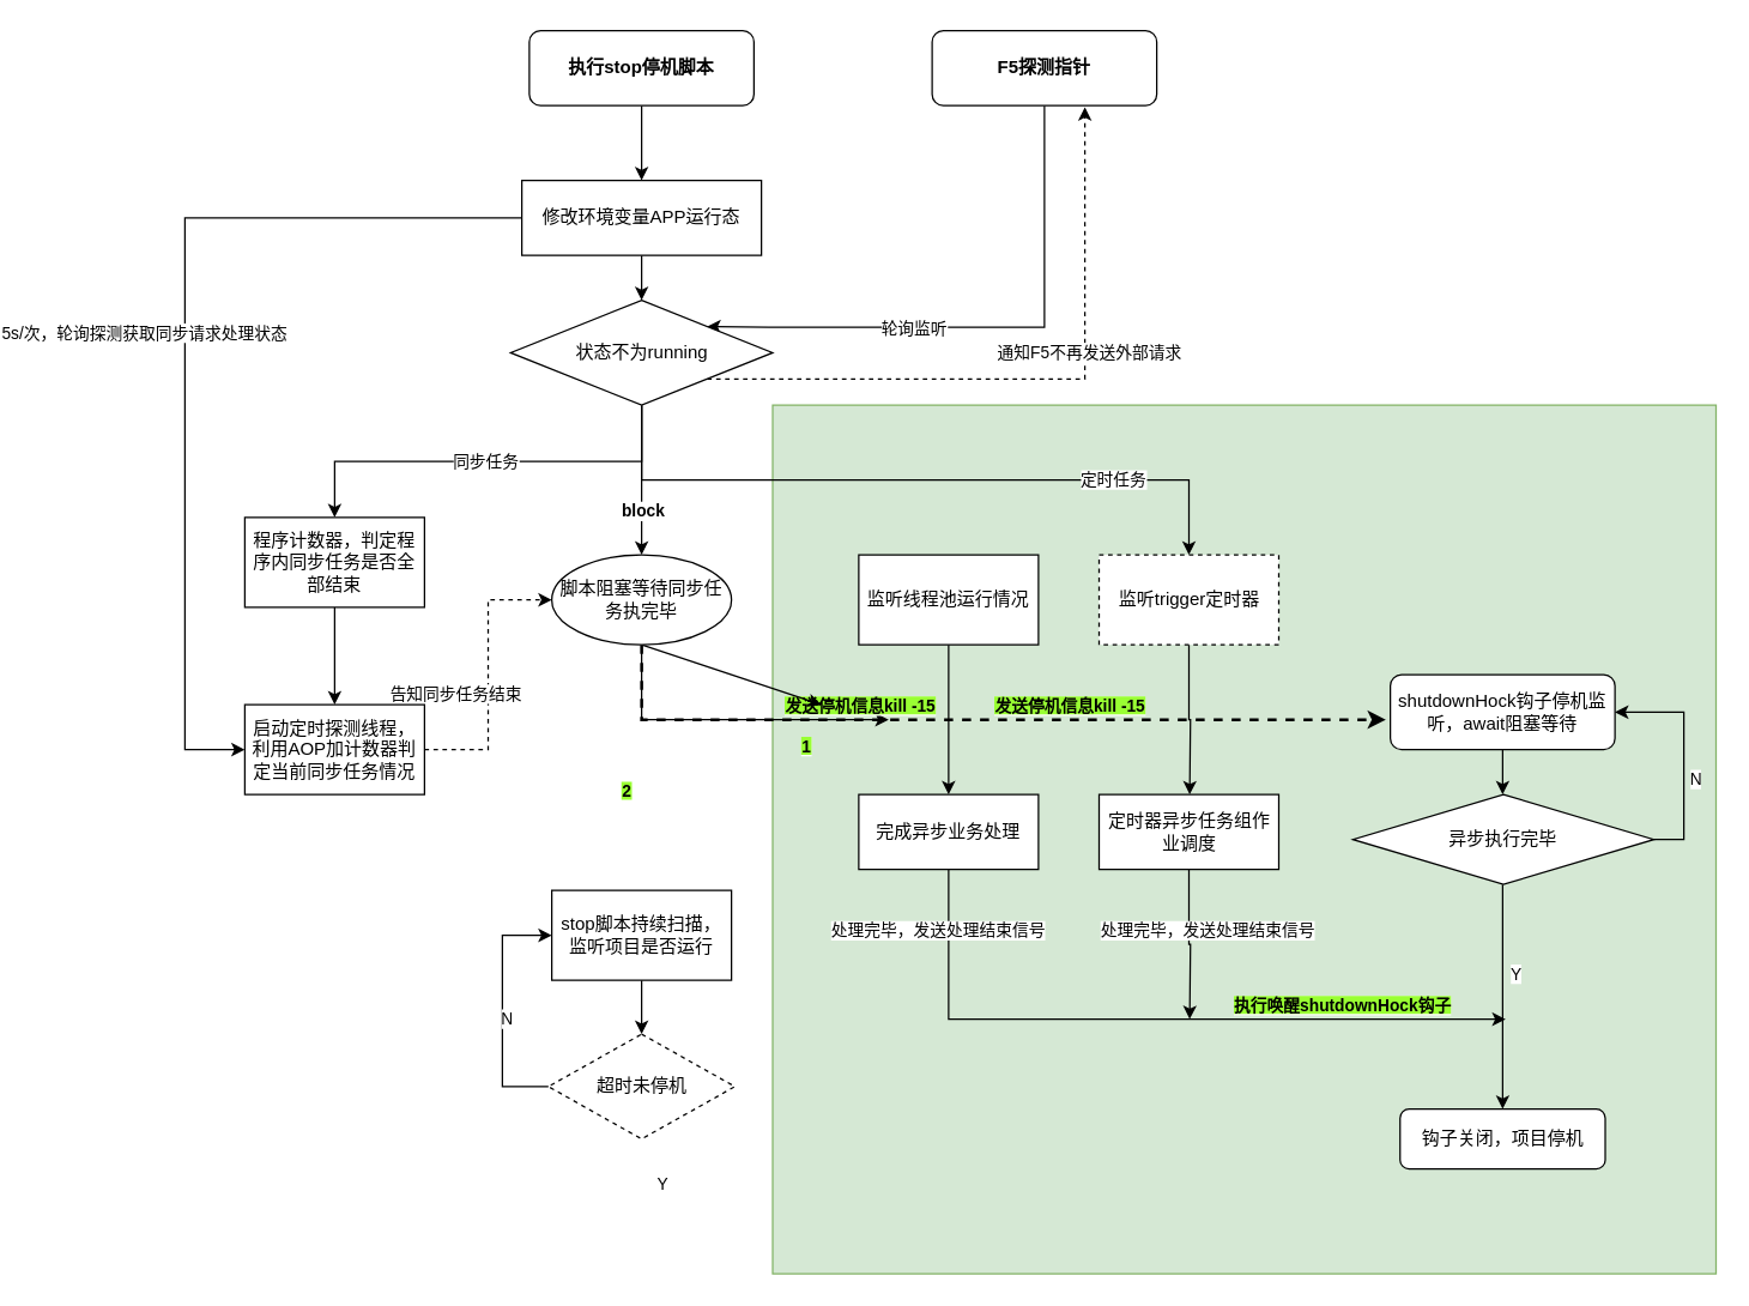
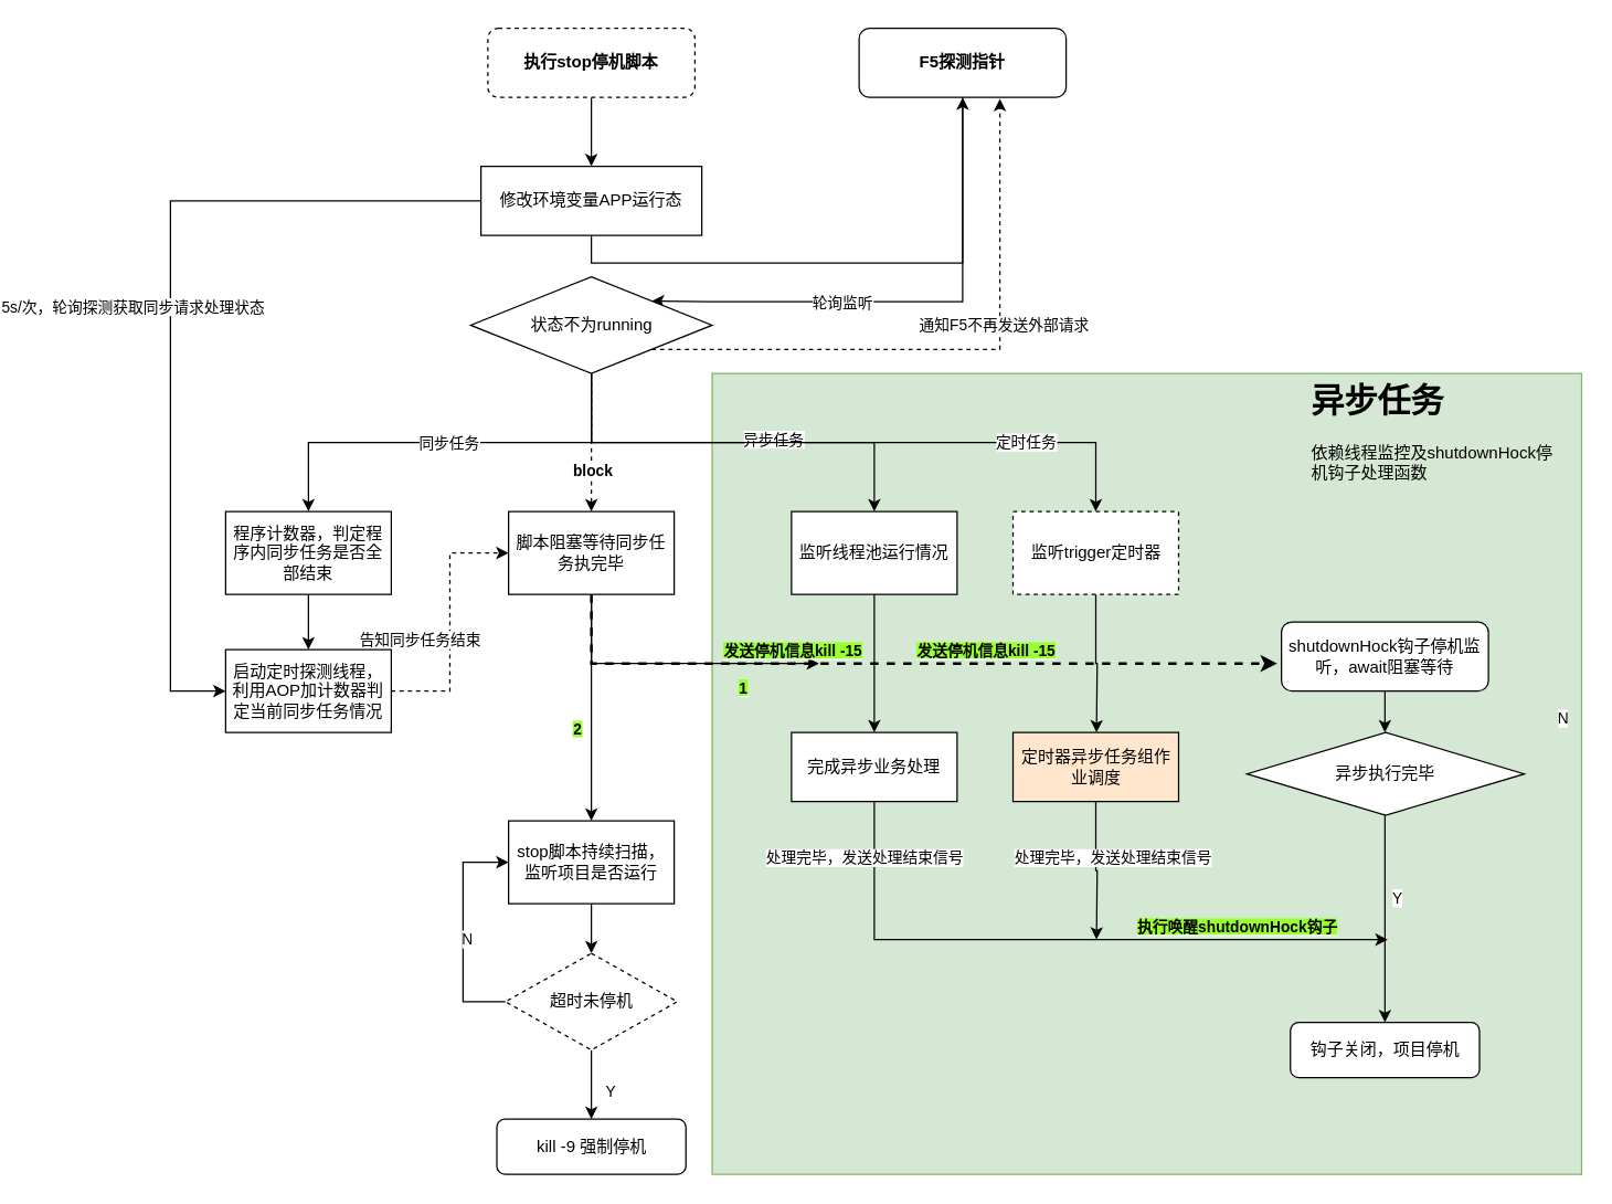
- <mxCell id="4" value="&lt;b&gt;执行stop停机脚本&lt;/b&gt;" style="rounded=1;whiteSpace=wrap;html=1;" parent="1" vertex="1"><mxGeometry x="250" y="20" width="150" height="50" as="geometry" /></mxCell>
+ <mxCell id="4" value="&lt;b&gt;执行stop停机脚本&lt;/b&gt;" style="rounded=1;whiteSpace=wrap;html=1;dashed=1;" parent="1" vertex="1"><mxGeometry x="250" y="20" width="150" height="50" as="geometry" /></mxCell>
- <mxCell id="5" style="edgeStyle=orthogonalEdgeStyle;rounded=0;orthogonalLoop=1;jettySize=auto;html=1;exitX=0.5;exitY=1;exitDx=0;exitDy=0;entryX=0.5;entryY=0;entryDx=0;entryDy=0;" parent="1" source="8" target="21" edge="1"><mxGeometry relative="1" as="geometry" /></mxCell>
+ <mxCell id="5" style="edgeStyle=orthogonalEdgeStyle;rounded=0;orthogonalLoop=1;jettySize=auto;html=1;exitX=0.5;exitY=1;exitDx=0;exitDy=0;" parent="1" source="8" target="11" edge="1"><mxGeometry relative="1" as="geometry" /></mxCell>
+ <mxCell id="63" value="&lt;h1&gt;异步任务&lt;/h1&gt;&lt;p&gt;依赖线程监控及shutdownHock停机钩子处理函数&lt;/p&gt;" style="text;html=1;strokeColor=none;fillColor=none;spacing=5;spacingTop=-20;whiteSpace=wrap;overflow=hidden;rounded=0;" vertex="1" parent="1"><mxGeometry x="842" y="270" width="190" height="120" as="geometry" /></mxCell>
+ <mxCell id="17" style="edgeStyle=orthogonalEdgeStyle;rounded=0;orthogonalLoop=1;jettySize=auto;html=1;exitX=0.5;exitY=1;exitDx=0;exitDy=0;entryX=0.5;entryY=0;entryDx=0;entryDy=0;" parent="1" source="21" target="25" edge="1"><mxGeometry relative="1" as="geometry" /></mxCell>
+ <mxCell id="18" value="异步任务" style="edgeLabel;html=1;align=center;verticalAlign=middle;resizable=0;points=[];" parent="17" vertex="1" connectable="0"><mxGeometry x="0.185" y="3" relative="1" as="geometry"><mxPoint as="offset" /></mxGeometry></mxCell>
- <mxCell id="16" style="edgeStyle=orthogonalEdgeStyle;rounded=0;orthogonalLoop=1;jettySize=auto;html=1;exitX=0.5;exitY=1;exitDx=0;exitDy=0;" parent="1" source="21" target="35" edge="1"><mxGeometry relative="1" as="geometry" /></mxCell>
+ <mxCell id="16" style="edgeStyle=orthogonalEdgeStyle;rounded=0;orthogonalLoop=1;jettySize=auto;html=1;exitX=0.5;exitY=1;exitDx=0;exitDy=0;dashed=1;" parent="1" source="21" target="35" edge="1"><mxGeometry relative="1" as="geometry" /></mxCell>
- <mxCell id="23" value="程序计数器，判定程序内同步任务是否全部结束" style="rounded=0;whiteSpace=wrap;html=1;" parent="1" vertex="1"><mxGeometry x="60" y="345" width="120" height="60" as="geometry" /></mxCell>
+ <mxCell id="23" value="程序计数器，判定程序内同步任务是否全部结束" style="rounded=0;whiteSpace=wrap;html=1;" parent="1" vertex="1"><mxGeometry x="60" y="370" width="120" height="60" as="geometry" /></mxCell>
- <mxCell id="35" value="脚本阻塞等待同步任务执完毕" style="ellipse;whiteSpace=wrap;html=1;" parent="1" vertex="1"><mxGeometry x="265" y="370" width="120" height="60" as="geometry" /></mxCell>
+ <mxCell id="35" value="脚本阻塞等待同步任务执完毕" style="rounded=0;whiteSpace=wrap;html=1;" parent="1" vertex="1"><mxGeometry x="265" y="370" width="120" height="60" as="geometry" /></mxCell>
- <mxCell id="34" style="edgeStyle=orthogonalEdgeStyle;rounded=0;orthogonalLoop=1;jettySize=auto;html=1;exitX=0.5;exitY=1;exitDx=0;exitDy=0;" edge="1" parent="1" source="35" target="40"><mxGeometry relative="1" as="geometry" /></mxCell>
+ <mxCell id="34" style="edgeStyle=orthogonalEdgeStyle;rounded=0;orthogonalLoop=1;jettySize=auto;html=1;exitX=0.5;exitY=1;exitDx=0;exitDy=0;entryX=0.5;entryY=0;entryDx=0;entryDy=0;" edge="1" parent="1" source="35" target="39"><mxGeometry relative="1" as="geometry" /></mxCell>
- <mxCell id="49" style="edgeStyle=orthogonalEdgeStyle;rounded=0;orthogonalLoop=1;jettySize=auto;html=1;exitX=1;exitY=0.5;exitDx=0;exitDy=0;entryX=1;entryY=0.5;entryDx=0;entryDy=0;" edge="1" parent="1" source="50" target="47"><mxGeometry relative="1" as="geometry" /></mxCell>
- <mxCell id="56" value="定时器异步任务组作业调度" style="rounded=0;whiteSpace=wrap;html=1;" vertex="1" parent="1"><mxGeometry x="630.5" y="530" width="120" height="50" as="geometry" /></mxCell>
+ <mxCell id="56" value="定时器异步任务组作业调度" style="rounded=0;whiteSpace=wrap;html=1;fillColor=#ffe6cc;" vertex="1" parent="1"><mxGeometry x="630.5" y="530" width="120" height="50" as="geometry" /></mxCell>
+ <mxCell id="42" style="edgeStyle=orthogonalEdgeStyle;rounded=0;orthogonalLoop=1;jettySize=auto;html=1;exitX=0.5;exitY=1;exitDx=0;exitDy=0;entryX=0.5;entryY=0;entryDx=0;entryDy=0;" edge="1" parent="1" source="45" target="60"><mxGeometry relative="1" as="geometry" /></mxCell>
+ <mxCell id="60" value="kill -9 强制停机" style="rounded=1;whiteSpace=wrap;html=1;" vertex="1" parent="1"><mxGeometry x="256.5" y="810" width="137" height="40" as="geometry" /></mxCell>
